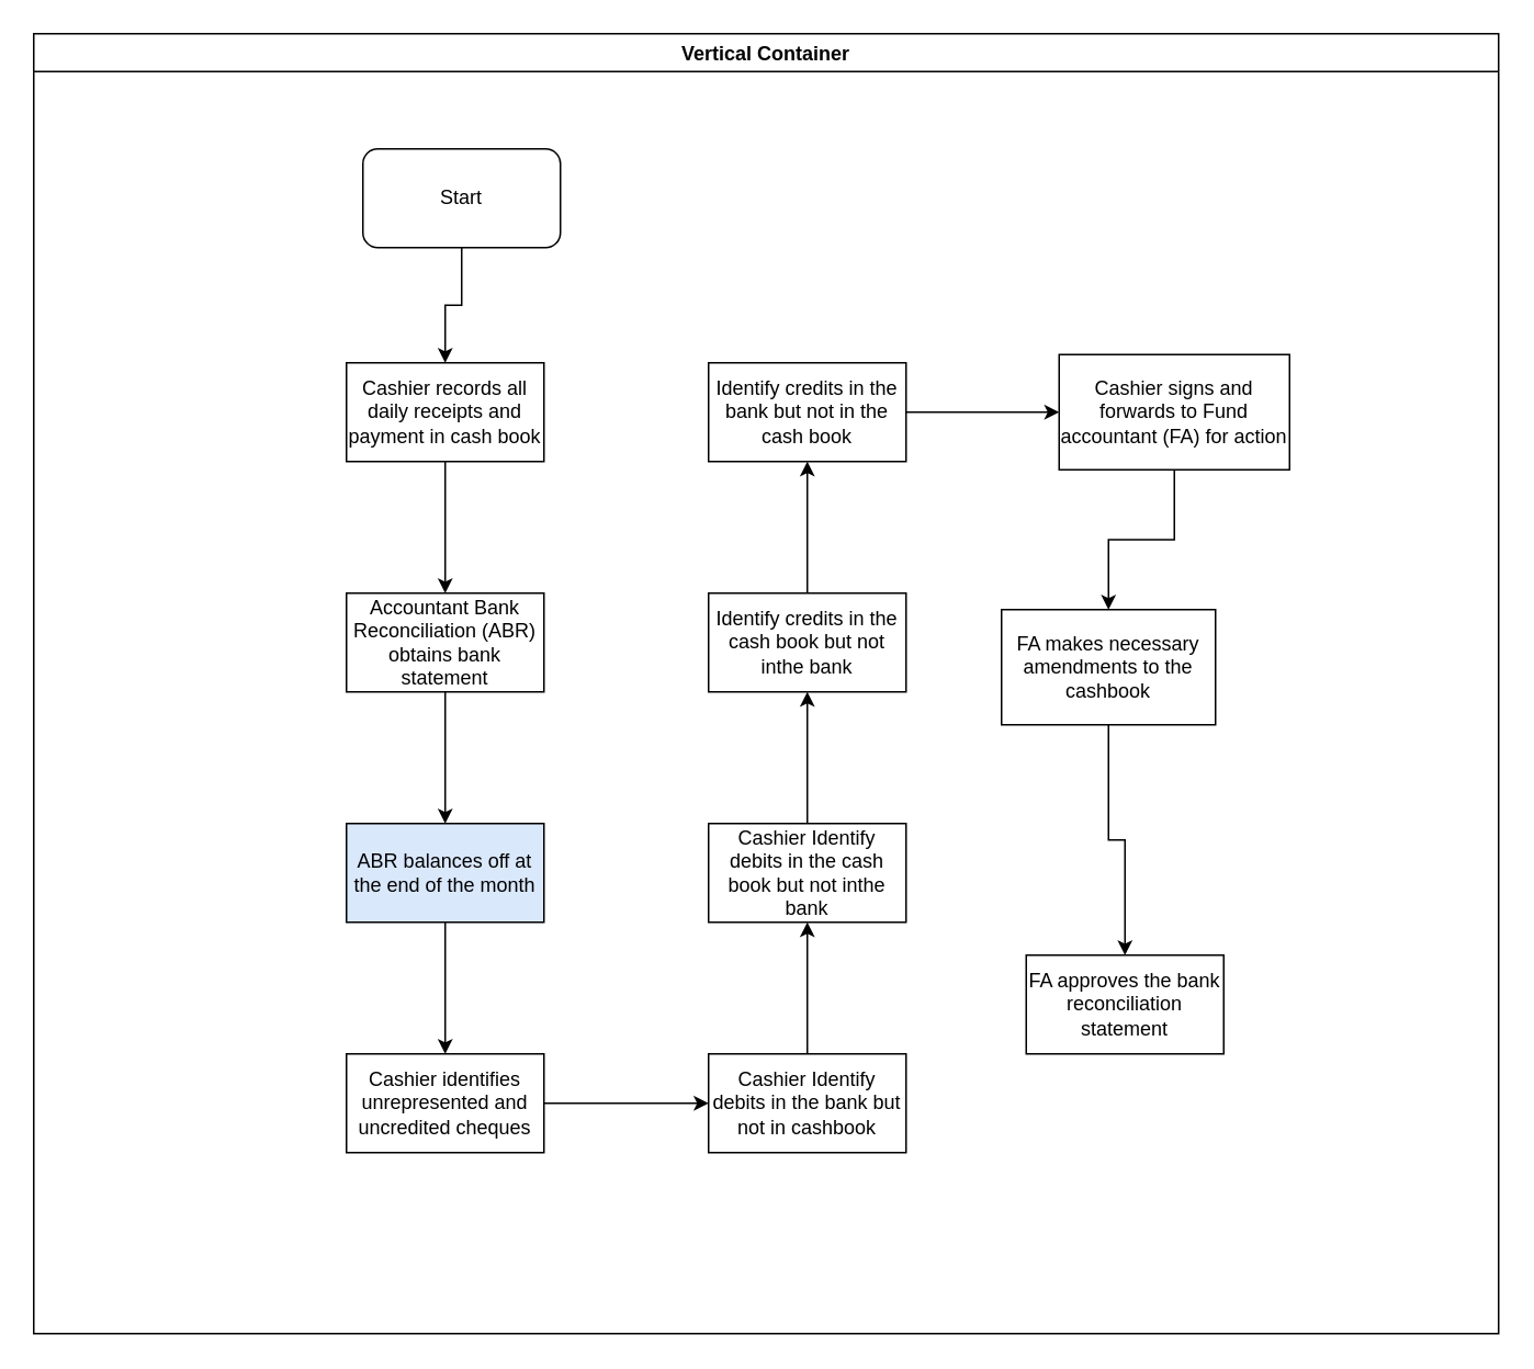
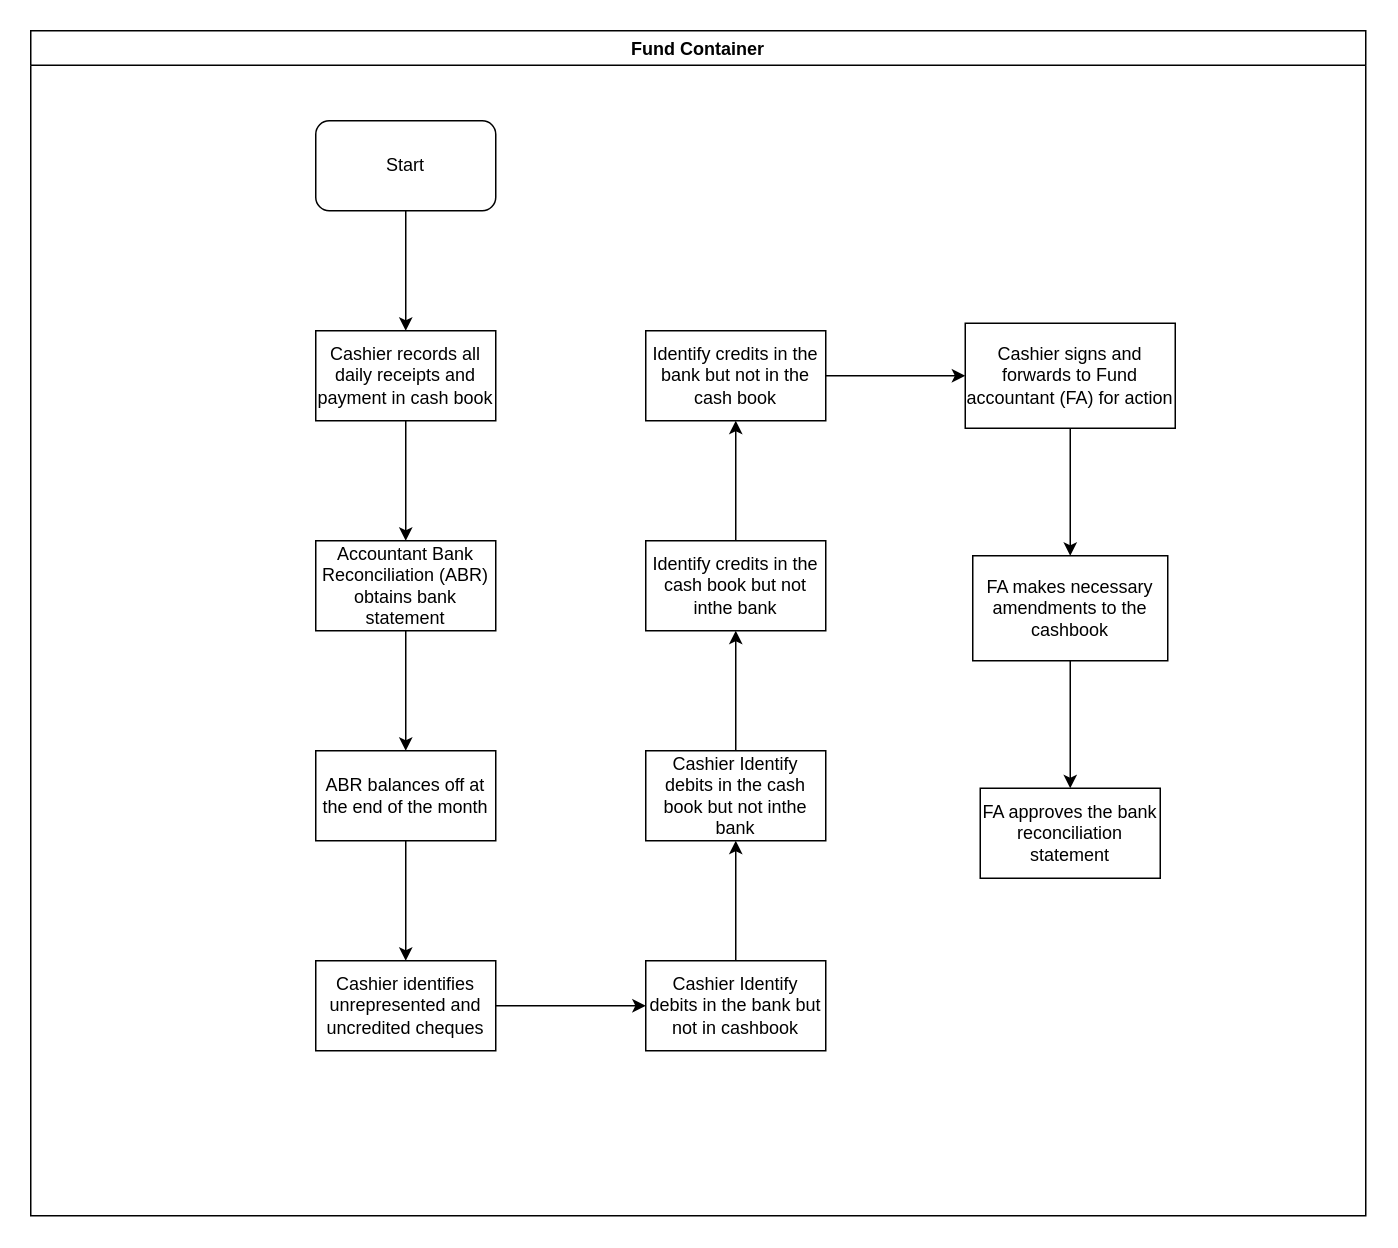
- <mxCell id="2" value="Vertical Container" style="swimlane;" vertex="1" parent="1"><mxGeometry x="20" y="20" width="890" height="790" as="geometry" /></mxCell>
+ <mxCell id="2" value="Fund Container" style="swimlane;" vertex="1" parent="1"><mxGeometry x="20" y="20" width="890" height="790" as="geometry" /></mxCell>
- <mxCell id="3" value="Start" style="rounded=1;whiteSpace=wrap;html=1;" vertex="1" parent="2"><mxGeometry x="200" y="70" width="120" height="60" as="geometry" /></mxCell>
+ <mxCell id="3" value="Start" style="rounded=1;whiteSpace=wrap;html=1;" vertex="1" parent="2"><mxGeometry x="190" y="60" width="120" height="60" as="geometry" /></mxCell>
- <mxCell id="7" value="&lt;span lang=&quot;EN-GB&quot;&gt;FA makes necessary amendments to the cashbook&lt;/span&gt;" style="whiteSpace=wrap;html=1;rounded=0;" vertex="1" parent="2"><mxGeometry x="588" y="350" width="130" height="70" as="geometry" /></mxCell>
+ <mxCell id="7" value="&lt;span lang=&quot;EN-GB&quot;&gt;FA makes necessary amendments to the cashbook&lt;/span&gt;" style="whiteSpace=wrap;html=1;rounded=0;" vertex="1" parent="2"><mxGeometry x="628" y="350" width="130" height="70" as="geometry" /></mxCell>
- <mxCell id="12" value="ABR &lt;span lang=&quot;EN-GB&quot;&gt;balances off at the end of the month&lt;/span&gt;" style="whiteSpace=wrap;html=1;rounded=0;fillColor=#dae8fc;" vertex="1" parent="1"><mxGeometry x="210" y="500" width="120" height="60" as="geometry" /></mxCell>
+ <mxCell id="12" value="ABR &lt;span lang=&quot;EN-GB&quot;&gt;balances off at the end of the month&lt;/span&gt;" style="whiteSpace=wrap;html=1;rounded=0;" vertex="1" parent="1"><mxGeometry x="210" y="500" width="120" height="60" as="geometry" /></mxCell>
- <mxCell id="24" value="FA approves the bank reconciliation statement" style="whiteSpace=wrap;html=1;rounded=0;" vertex="1" parent="1"><mxGeometry x="623" y="580" width="120" height="60" as="geometry" /></mxCell>
+ <mxCell id="24" value="FA approves the bank reconciliation statement" style="whiteSpace=wrap;html=1;rounded=0;" vertex="1" parent="1"><mxGeometry x="653" y="525" width="120" height="60" as="geometry" /></mxCell>
